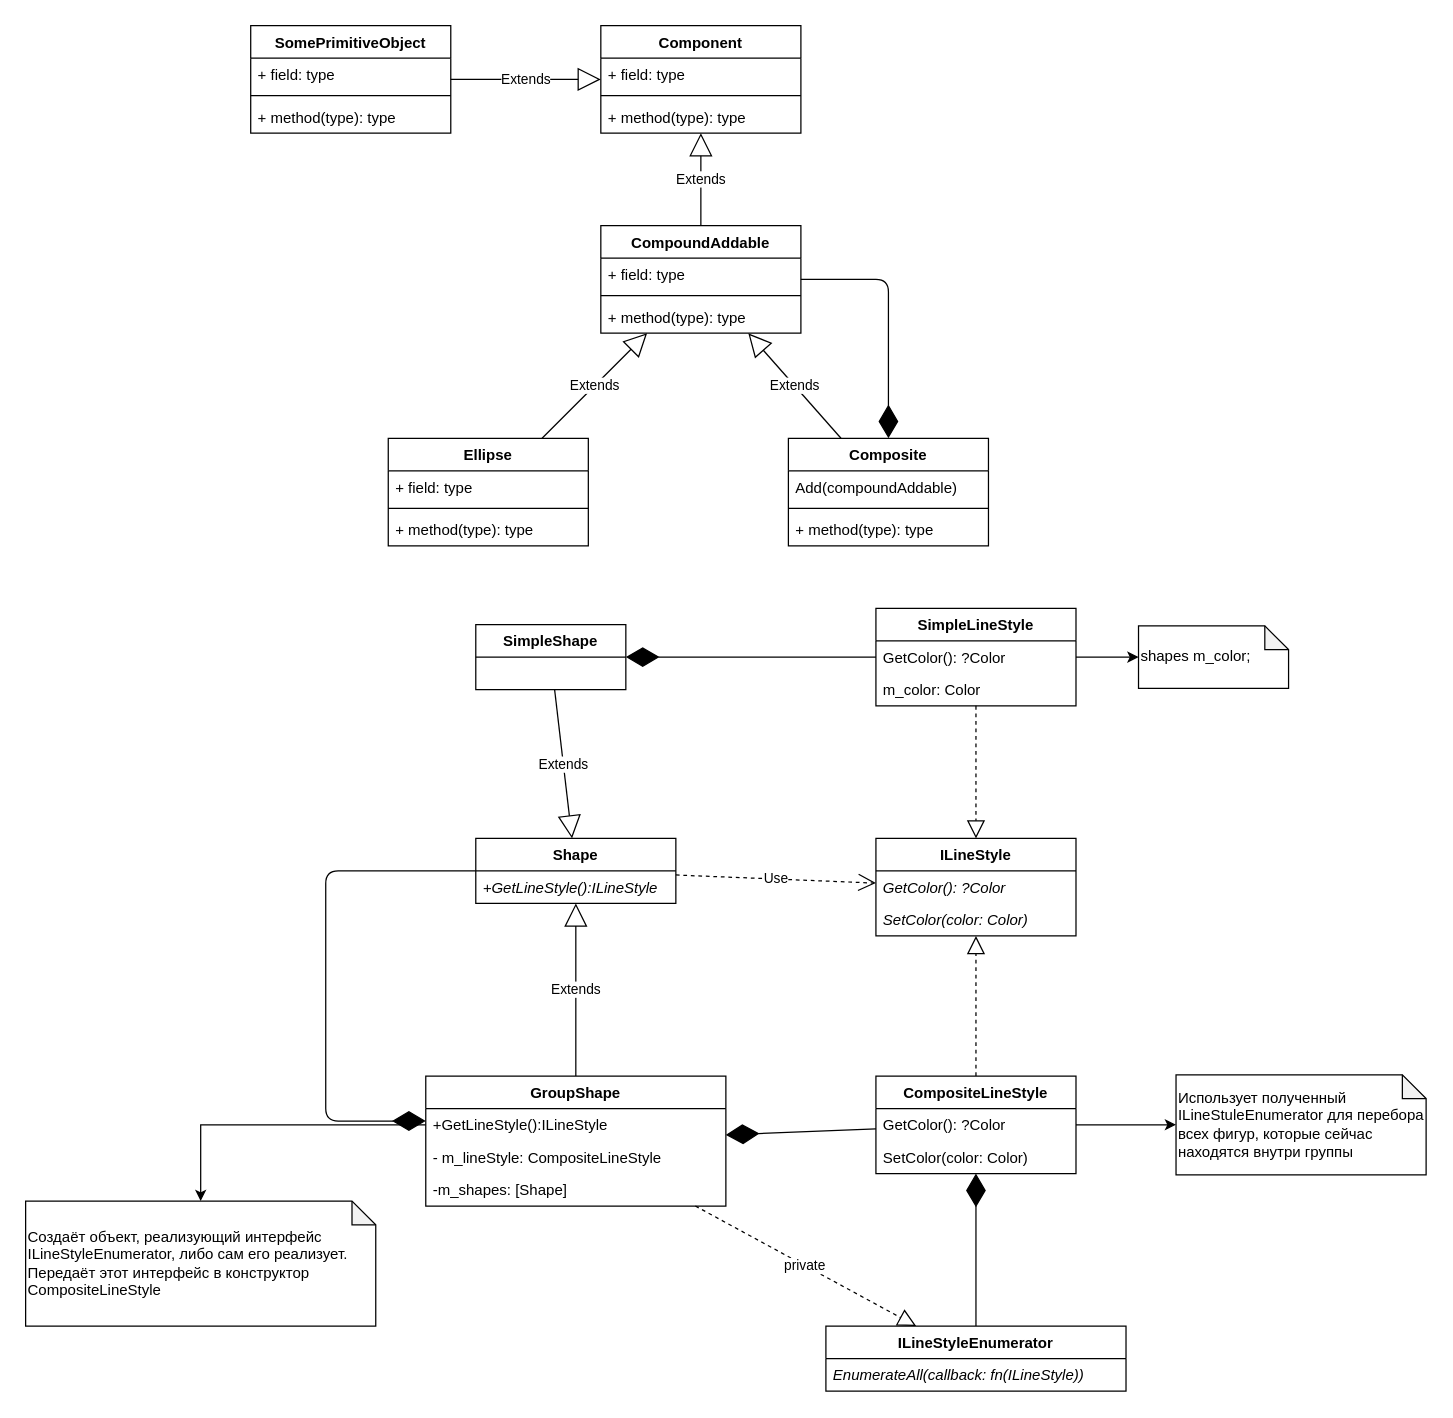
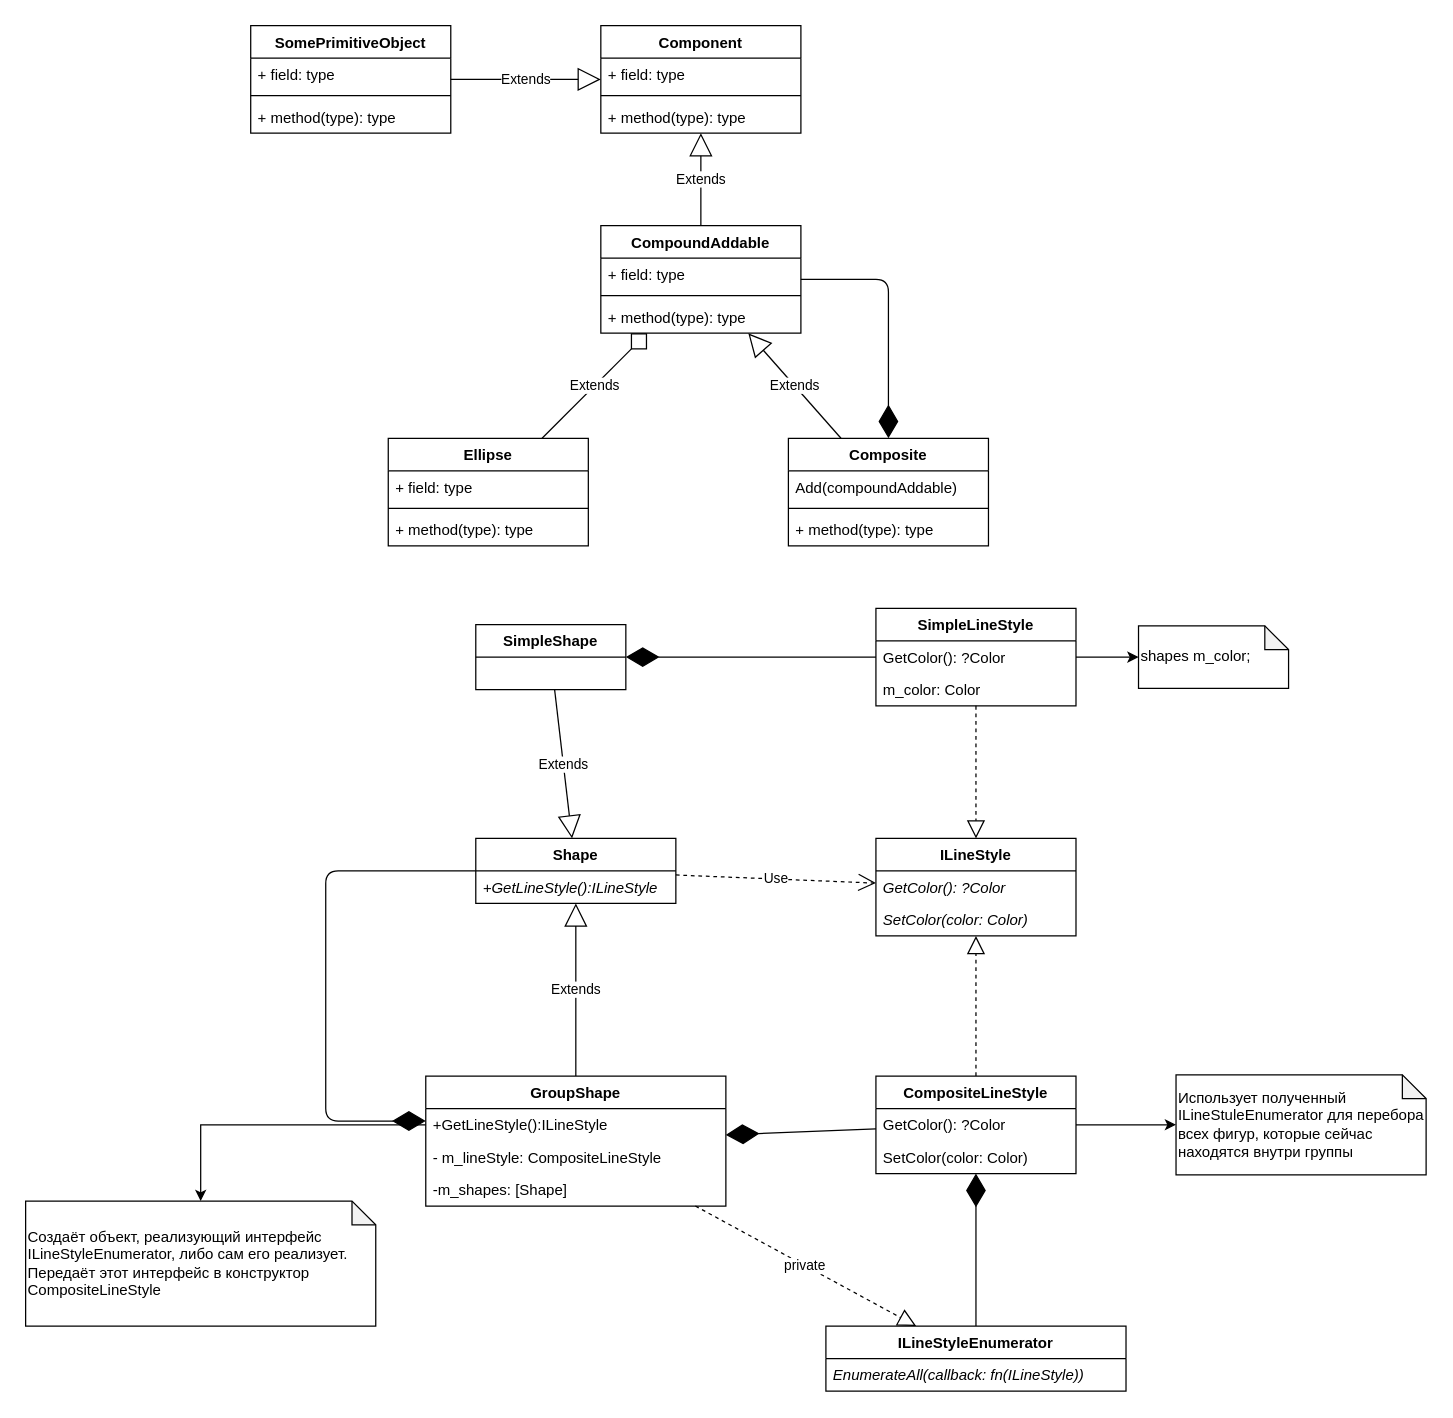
- <mxCell id="19" value="Extends" style="endArrow=block;endSize=16;endFill=0;html=1;" edge="1" parent="1" source="14" target="6"><mxGeometry width="160" relative="1" as="geometry"><mxPoint x="570" y="190" as="sourcePoint" /><mxPoint x="570" y="116" as="targetPoint" /></mxGeometry></mxCell>
+ <mxCell id="19" value="Extends" style="endArrow=diamond;endSize=16;endFill=0;html=1;" edge="1" parent="1" source="14" target="6"><mxGeometry width="160" relative="1" as="geometry"><mxPoint x="570" y="190" as="sourcePoint" /><mxPoint x="570" y="116" as="targetPoint" /></mxGeometry></mxCell>
